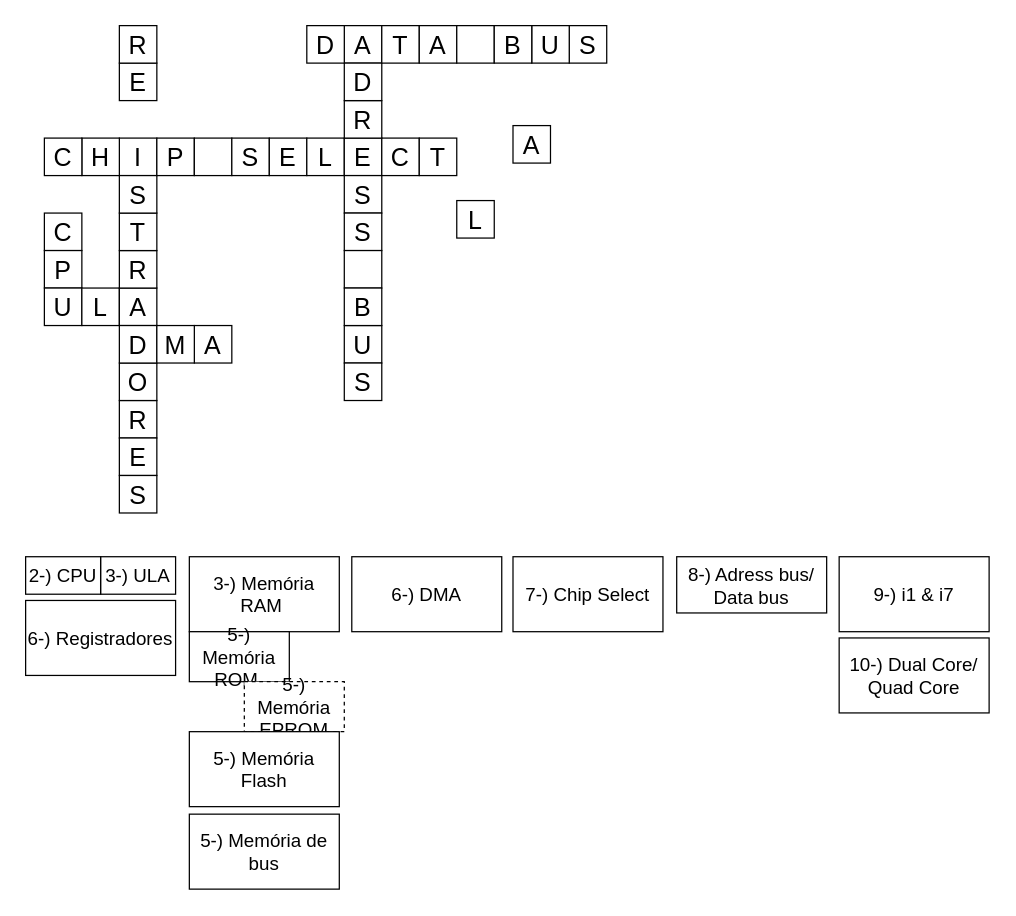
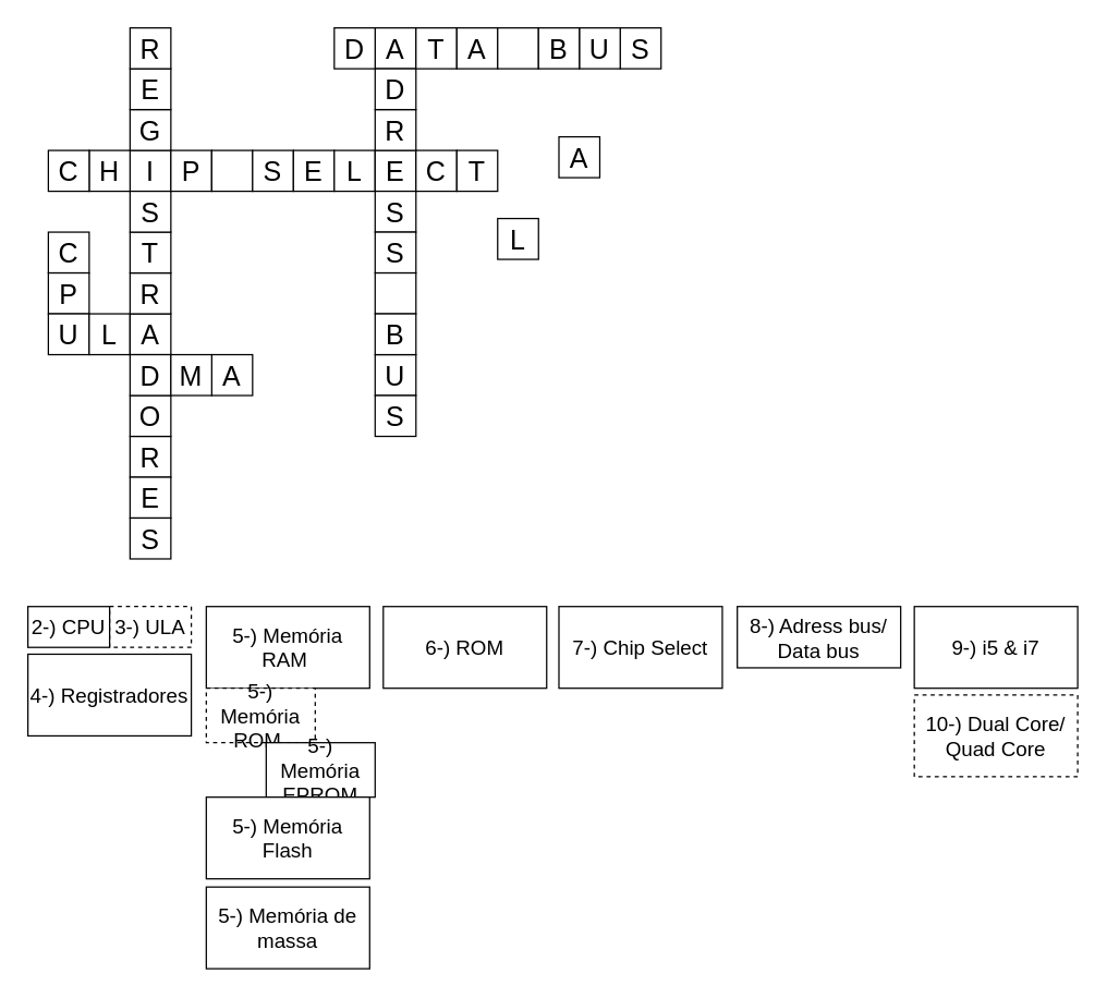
+ <mxCell id="27" value="G" style="whiteSpace=wrap;html=1;aspect=fixed;strokeWidth=1;perimeterSpacing=0;fontSize=20;" vertex="1" parent="1"><mxGeometry x="95" y="80" width="30" height="30" as="geometry" /></mxCell>
- <mxCell id="14" value="3-)&amp;nbsp;ULA" style="rounded=0;whiteSpace=wrap;html=1;strokeWidth=1;fontSize=15;" vertex="1" parent="1"><mxGeometry x="80" y="445" width="60" height="30" as="geometry" /></mxCell>
+ <mxCell id="14" value="3-)&amp;nbsp;ULA" style="rounded=0;whiteSpace=wrap;html=1;strokeWidth=1;fontSize=15;dashed=1;" vertex="1" parent="1"><mxGeometry x="80" y="445" width="60" height="30" as="geometry" /></mxCell>
- <mxCell id="7" value="3-) Memória RAM&amp;nbsp;" style="rounded=0;whiteSpace=wrap;html=1;strokeWidth=1;fontSize=15;" vertex="1" parent="1"><mxGeometry x="151" y="445" width="120" height="60" as="geometry" /></mxCell>
+ <mxCell id="7" value="5-) Memória RAM&amp;nbsp;" style="rounded=0;whiteSpace=wrap;html=1;strokeWidth=1;fontSize=15;" vertex="1" parent="1"><mxGeometry x="151" y="445" width="120" height="60" as="geometry" /></mxCell>
- <mxCell id="13" value="6-) DMA" style="rounded=0;whiteSpace=wrap;html=1;strokeWidth=1;fontSize=15;" vertex="1" parent="1"><mxGeometry x="281" y="445" width="120" height="60" as="geometry" /></mxCell>
+ <mxCell id="13" value="6-) ROM" style="rounded=0;whiteSpace=wrap;html=1;strokeWidth=1;fontSize=15;" vertex="1" parent="1"><mxGeometry x="281" y="445" width="120" height="60" as="geometry" /></mxCell>
- <mxCell id="4" value="9-) i1 &amp;amp; i7" style="rounded=0;whiteSpace=wrap;html=1;strokeWidth=1;fontSize=15;" vertex="1" parent="1"><mxGeometry x="671" y="445" width="120" height="60" as="geometry" /></mxCell>
+ <mxCell id="4" value="9-) i5 &amp;amp; i7" style="rounded=0;whiteSpace=wrap;html=1;strokeWidth=1;fontSize=15;" vertex="1" parent="1"><mxGeometry x="671" y="445" width="120" height="60" as="geometry" /></mxCell>
- <mxCell id="12" value="6-) Registradores" style="rounded=0;whiteSpace=wrap;html=1;strokeWidth=1;fontSize=15;" vertex="1" parent="1"><mxGeometry x="20" y="480" width="120" height="60" as="geometry" /></mxCell>
+ <mxCell id="12" value="4-) Registradores" style="rounded=0;whiteSpace=wrap;html=1;strokeWidth=1;fontSize=15;" vertex="1" parent="1"><mxGeometry x="20" y="480" width="120" height="60" as="geometry" /></mxCell>
- <mxCell id="8" value="5-) Memória ROM&amp;nbsp;" style="rounded=0;whiteSpace=wrap;html=1;strokeWidth=1;fontSize=15;" vertex="1" parent="1"><mxGeometry x="151" y="505" width="80" height="40" as="geometry" /></mxCell>
+ <mxCell id="8" value="5-) Memória ROM&amp;nbsp;" style="rounded=0;whiteSpace=wrap;html=1;strokeWidth=1;fontSize=15;dashed=1;" vertex="1" parent="1"><mxGeometry x="151" y="505" width="80" height="40" as="geometry" /></mxCell>
- <mxCell id="3" value="10-) Dual Core/&lt;br style=&quot;font-size: 15px&quot;&gt;Quad Core" style="rounded=0;whiteSpace=wrap;html=1;strokeWidth=1;fontSize=15;" vertex="1" parent="1"><mxGeometry x="671" y="510" width="120" height="60" as="geometry" /></mxCell>
+ <mxCell id="3" value="10-) Dual Core/&lt;br style=&quot;font-size: 15px&quot;&gt;Quad Core" style="rounded=0;whiteSpace=wrap;html=1;strokeWidth=1;fontSize=15;dashed=1;" vertex="1" parent="1"><mxGeometry x="671" y="510" width="120" height="60" as="geometry" /></mxCell>
- <mxCell id="9" value="5-) Memória EPROM" style="rounded=0;whiteSpace=wrap;html=1;strokeWidth=1;fontSize=15;dashed=1;" vertex="1" parent="1"><mxGeometry x="195" y="545" width="80" height="40" as="geometry" /></mxCell>
+ <mxCell id="9" value="5-) Memória EPROM" style="rounded=0;whiteSpace=wrap;html=1;strokeWidth=1;fontSize=15;" vertex="1" parent="1"><mxGeometry x="195" y="545" width="80" height="40" as="geometry" /></mxCell>
- <mxCell id="11" value="5-)&amp;nbsp;Memória de bus" style="rounded=0;whiteSpace=wrap;html=1;strokeWidth=1;fontSize=15;" vertex="1" parent="1"><mxGeometry x="151" y="651" width="120" height="60" as="geometry" /></mxCell>
+ <mxCell id="11" value="5-)&amp;nbsp;Memória de massa" style="rounded=0;whiteSpace=wrap;html=1;strokeWidth=1;fontSize=15;" vertex="1" parent="1"><mxGeometry x="151" y="651" width="120" height="60" as="geometry" /></mxCell>
